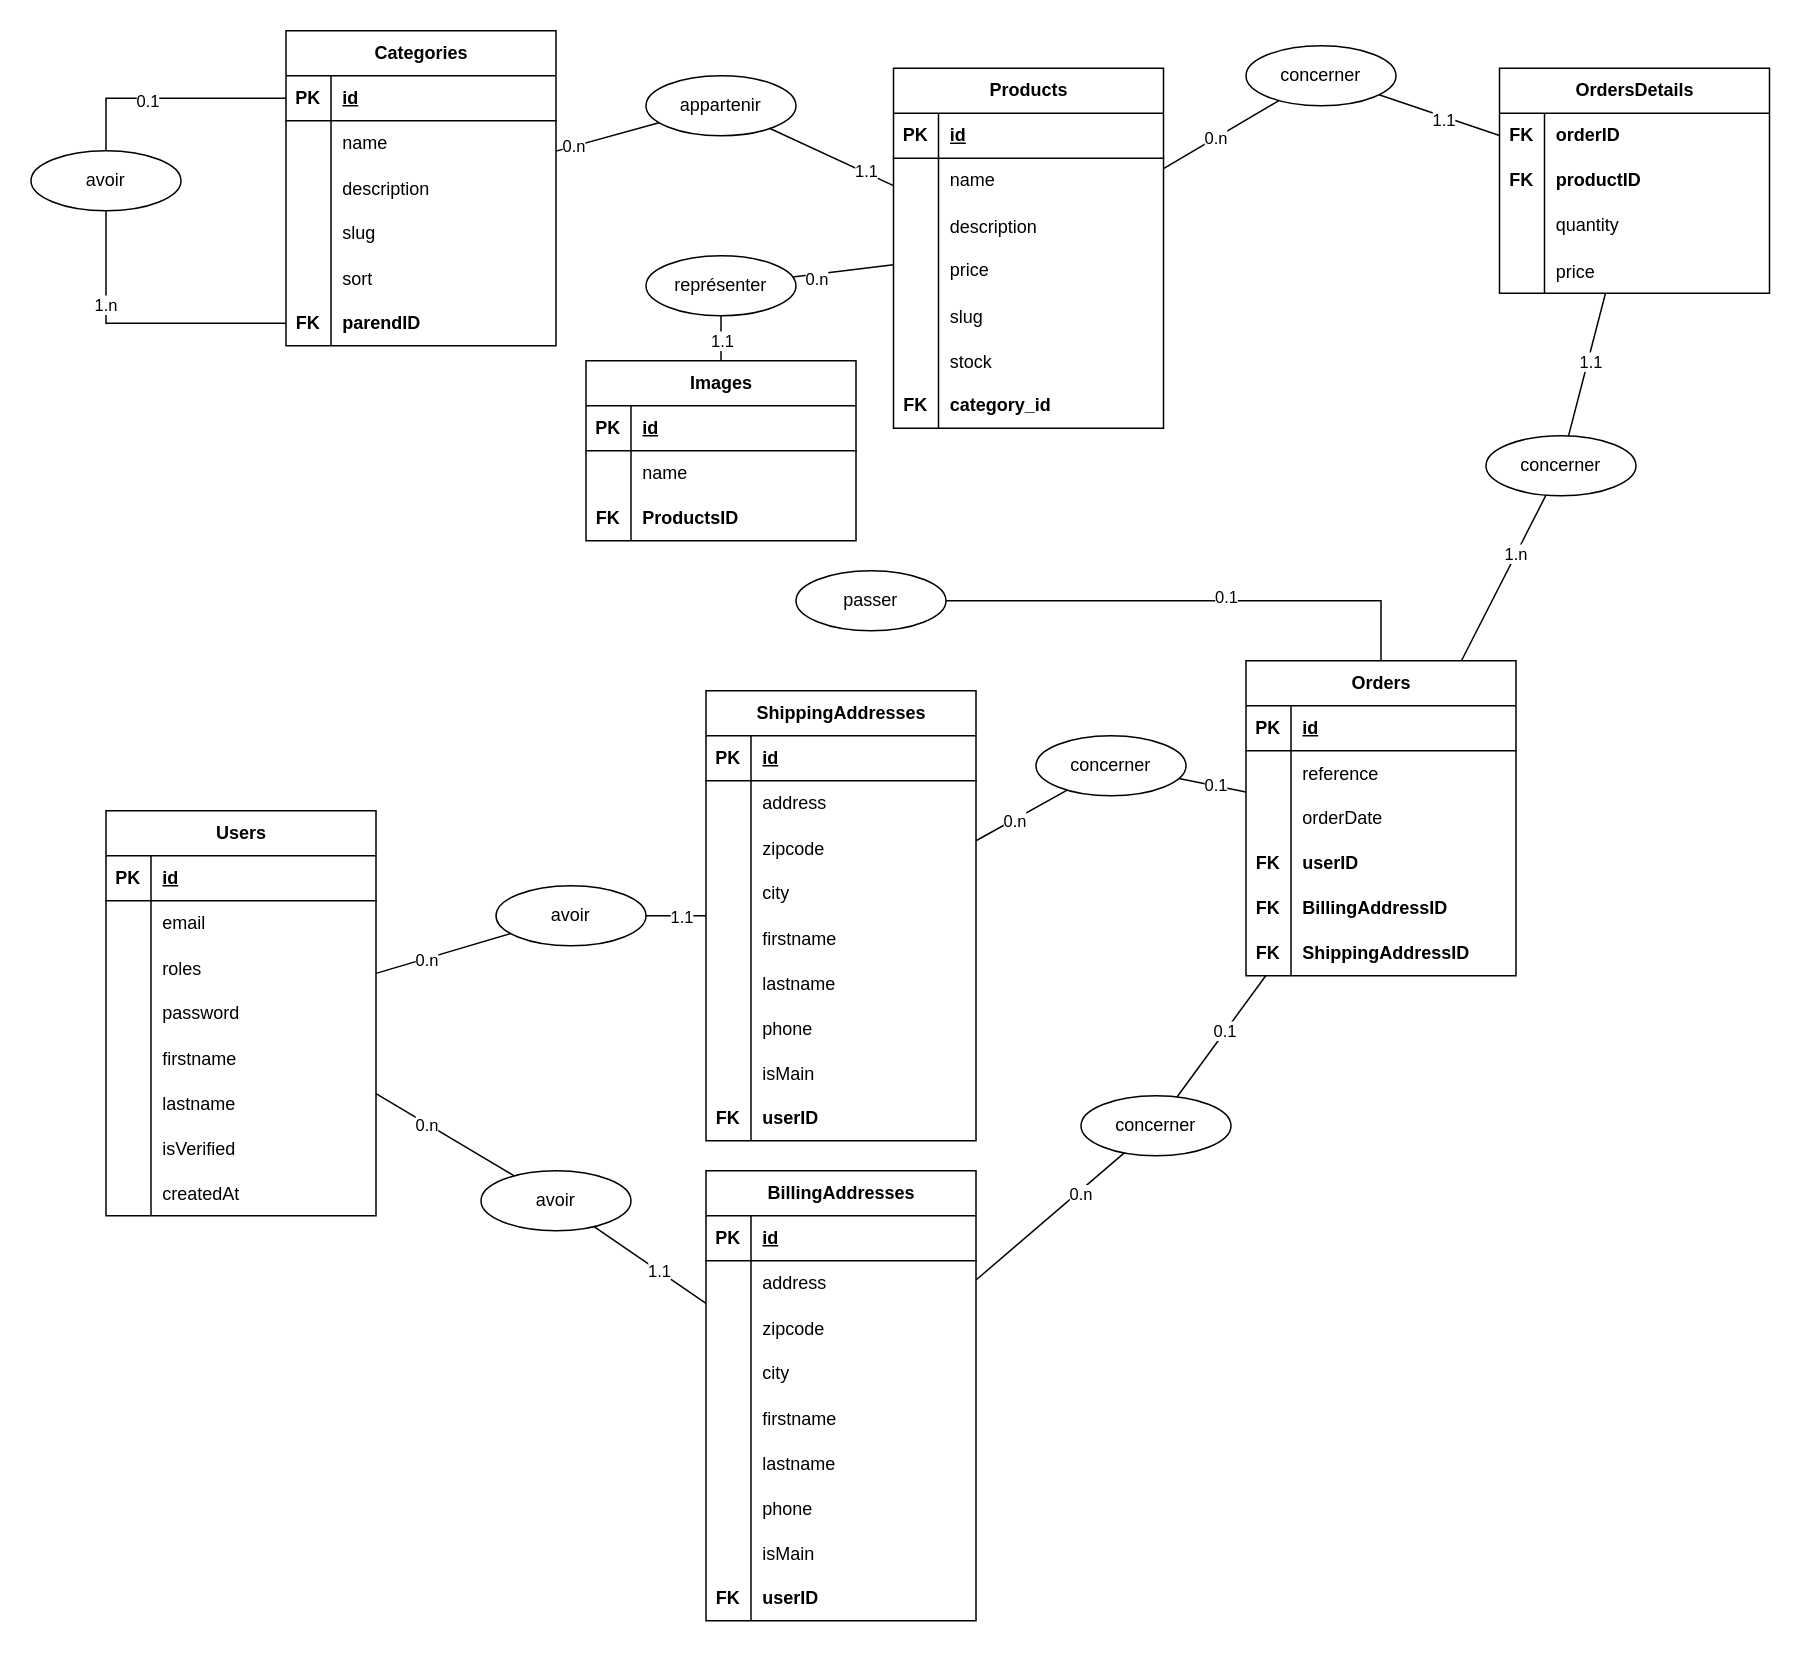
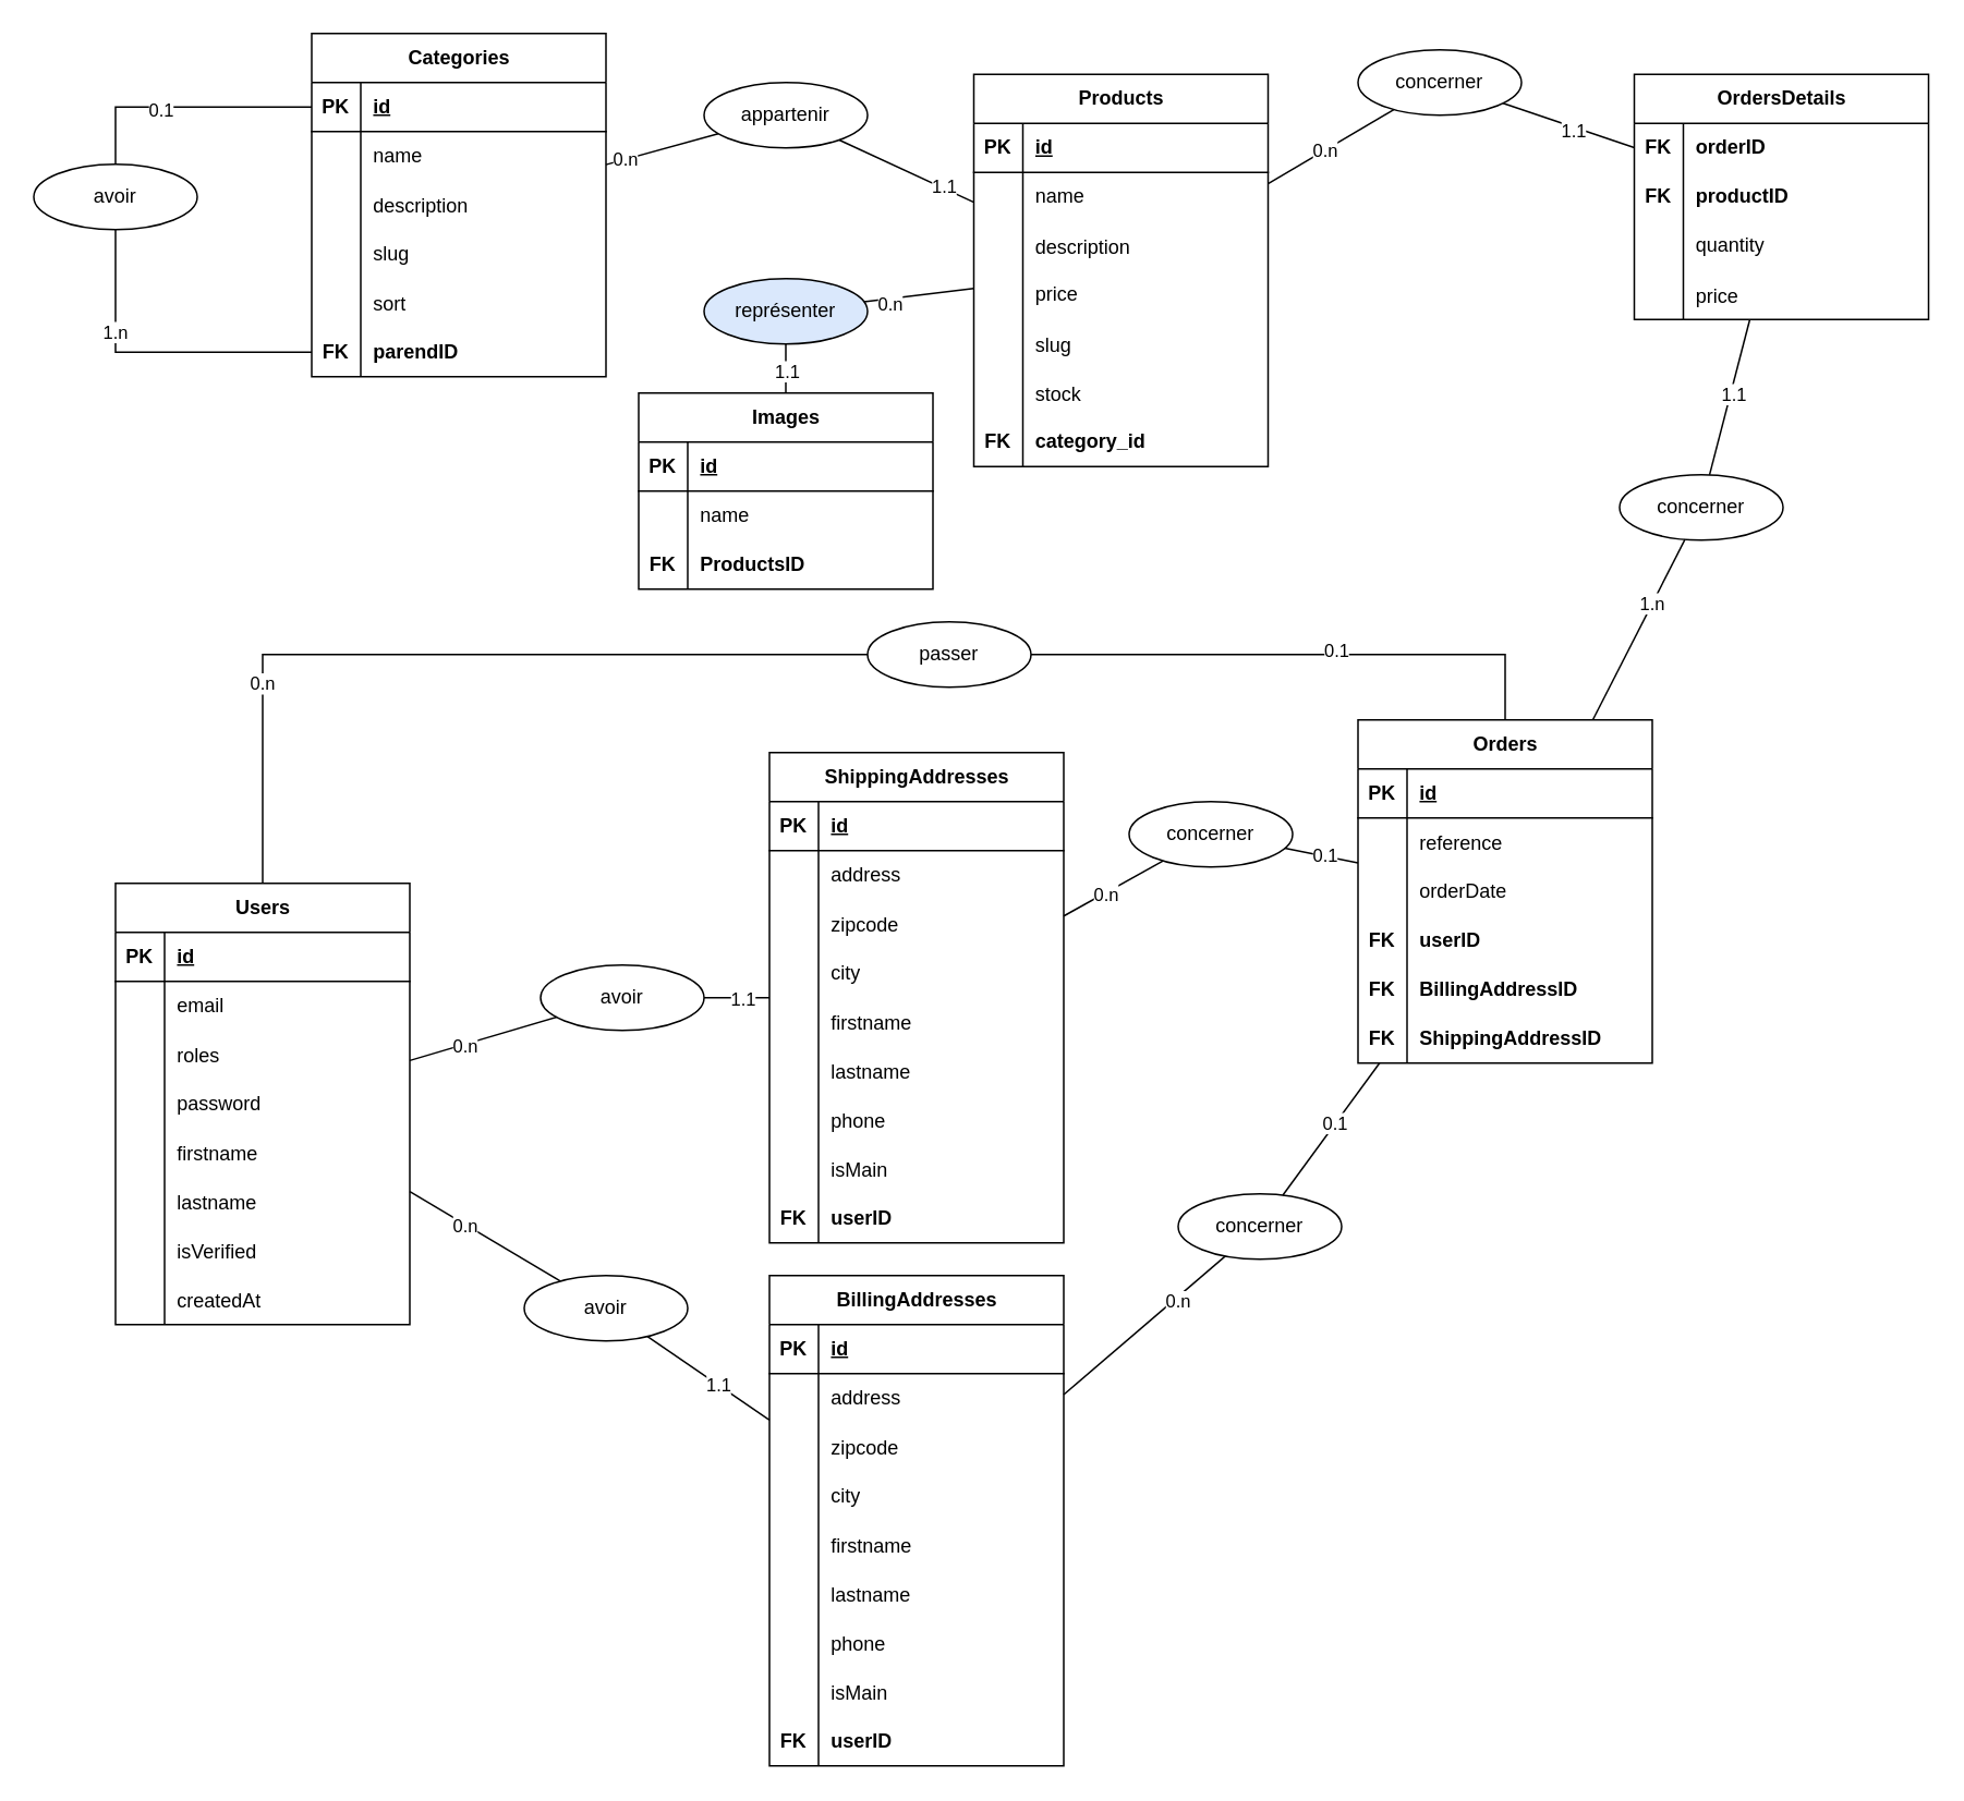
- <mxCell id="58" value="représenter" style="ellipse;whiteSpace=wrap;html=1;align=center;" vertex="1" parent="1"><mxGeometry x="430" y="170" width="100" height="40" as="geometry" /></mxCell>
+ <mxCell id="58" value="représenter" style="ellipse;whiteSpace=wrap;html=1;align=center;fillColor=#dae8fc;" vertex="1" parent="1"><mxGeometry x="430" y="170" width="100" height="40" as="geometry" /></mxCell>
+ <mxCell id="192" value="" style="endArrow=none;html=1;rounded=0;entryX=0;entryY=0.5;entryDx=0;entryDy=0;edgeStyle=elbowEdgeStyle;elbow=vertical;" edge="1" parent="1" source="91" target="191"><mxGeometry relative="1" as="geometry"><mxPoint x="230" y="400" as="sourcePoint" /><mxPoint x="390" y="400" as="targetPoint" /><Array as="points"><mxPoint x="340" y="400" /></Array></mxGeometry></mxCell>
+ <mxCell id="193" value="0.n" style="edgeLabel;html=1;align=center;verticalAlign=middle;resizable=0;points=[];" vertex="1" connectable="0" parent="192"><mxGeometry x="-0.518" y="1" relative="1" as="geometry"><mxPoint as="offset" /></mxGeometry></mxCell>
